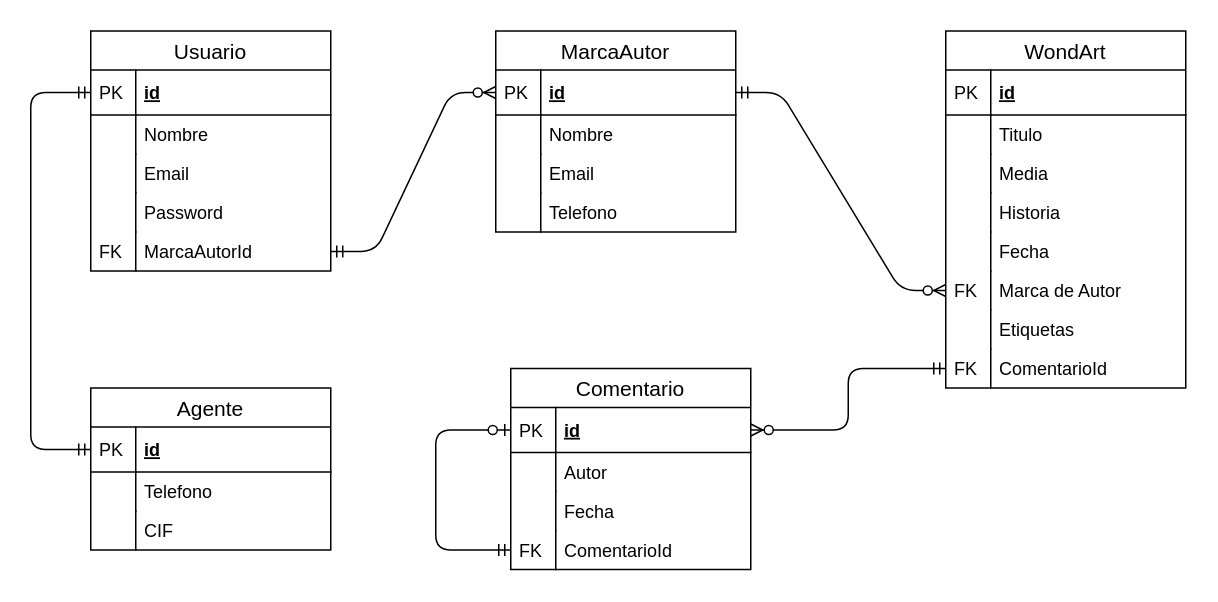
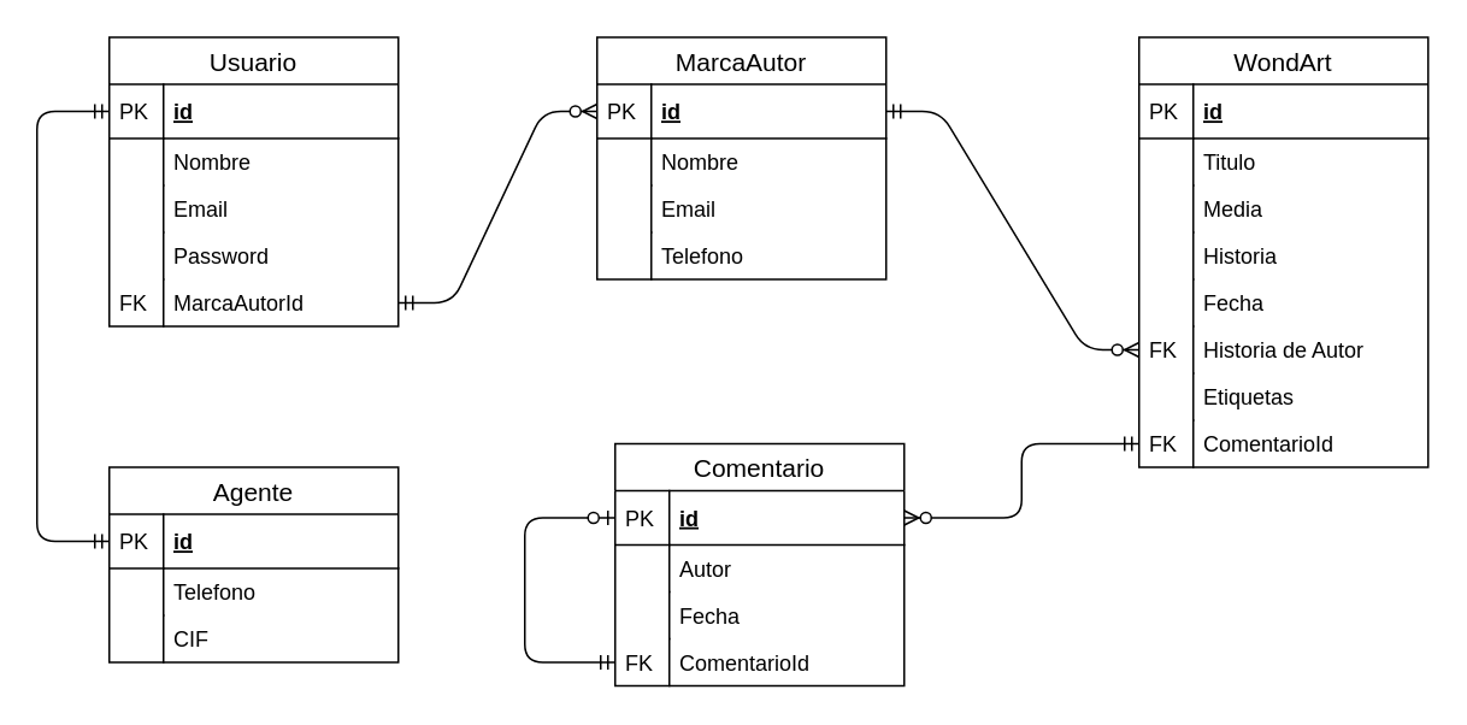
- <mxCell id="33" value="Marca de Autor" style="shape=partialRectangle;top=0;left=0;right=0;bottom=0;align=left;verticalAlign=top;fillColor=none;spacingLeft=34;spacingRight=4;overflow=hidden;rotatable=0;points=[[0,0.5],[1,0.5]];portConstraint=eastwest;dropTarget=0;fontSize=12;" vertex="1" parent="22"><mxGeometry y="160" width="160" height="26" as="geometry" /></mxCell>
+ <mxCell id="33" value="Historia de Autor" style="shape=partialRectangle;top=0;left=0;right=0;bottom=0;align=left;verticalAlign=top;fillColor=none;spacingLeft=34;spacingRight=4;overflow=hidden;rotatable=0;points=[[0,0.5],[1,0.5]];portConstraint=eastwest;dropTarget=0;fontSize=12;" vertex="1" parent="22"><mxGeometry y="160" width="160" height="26" as="geometry" /></mxCell>
